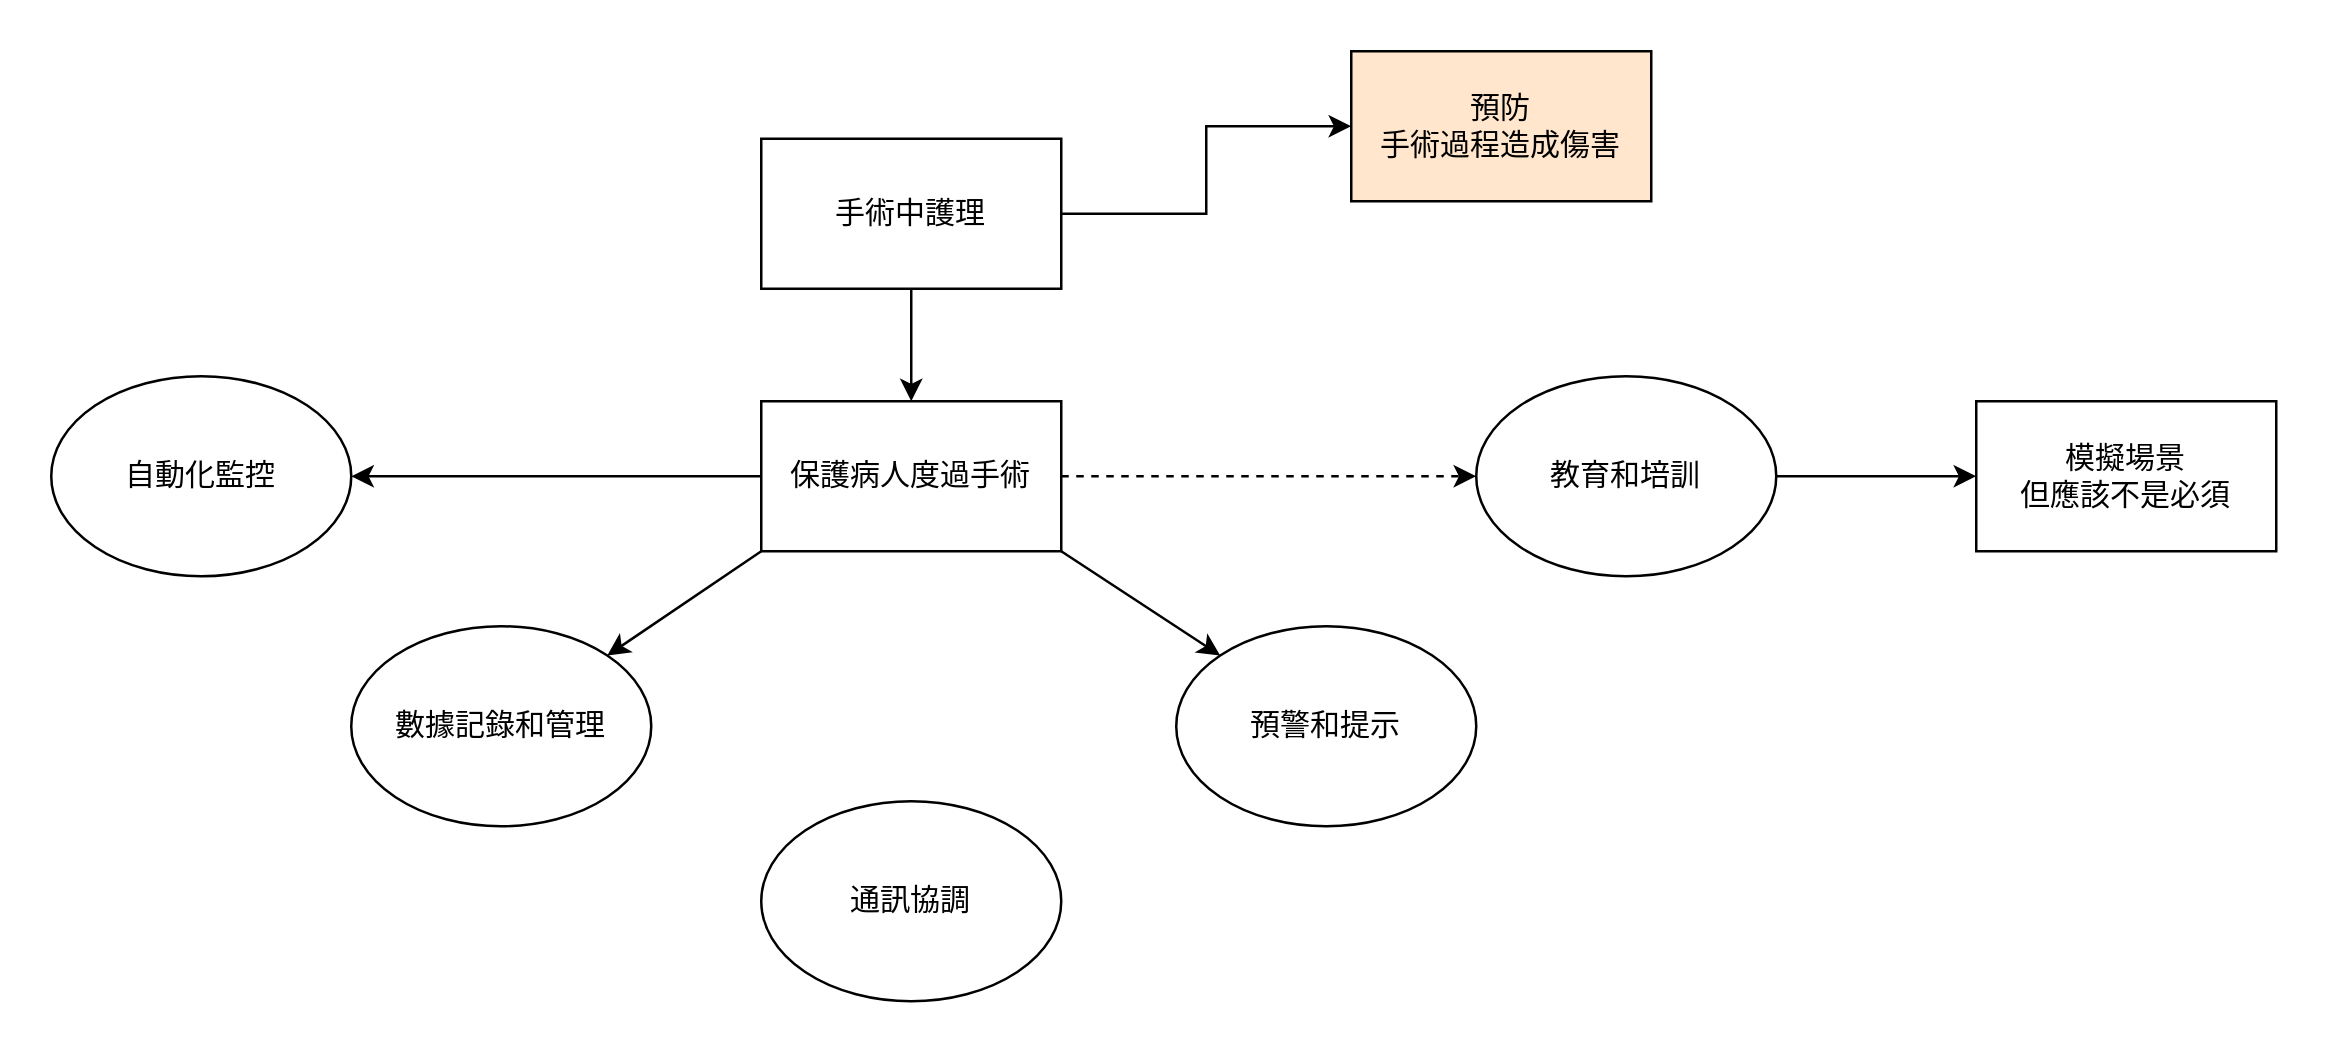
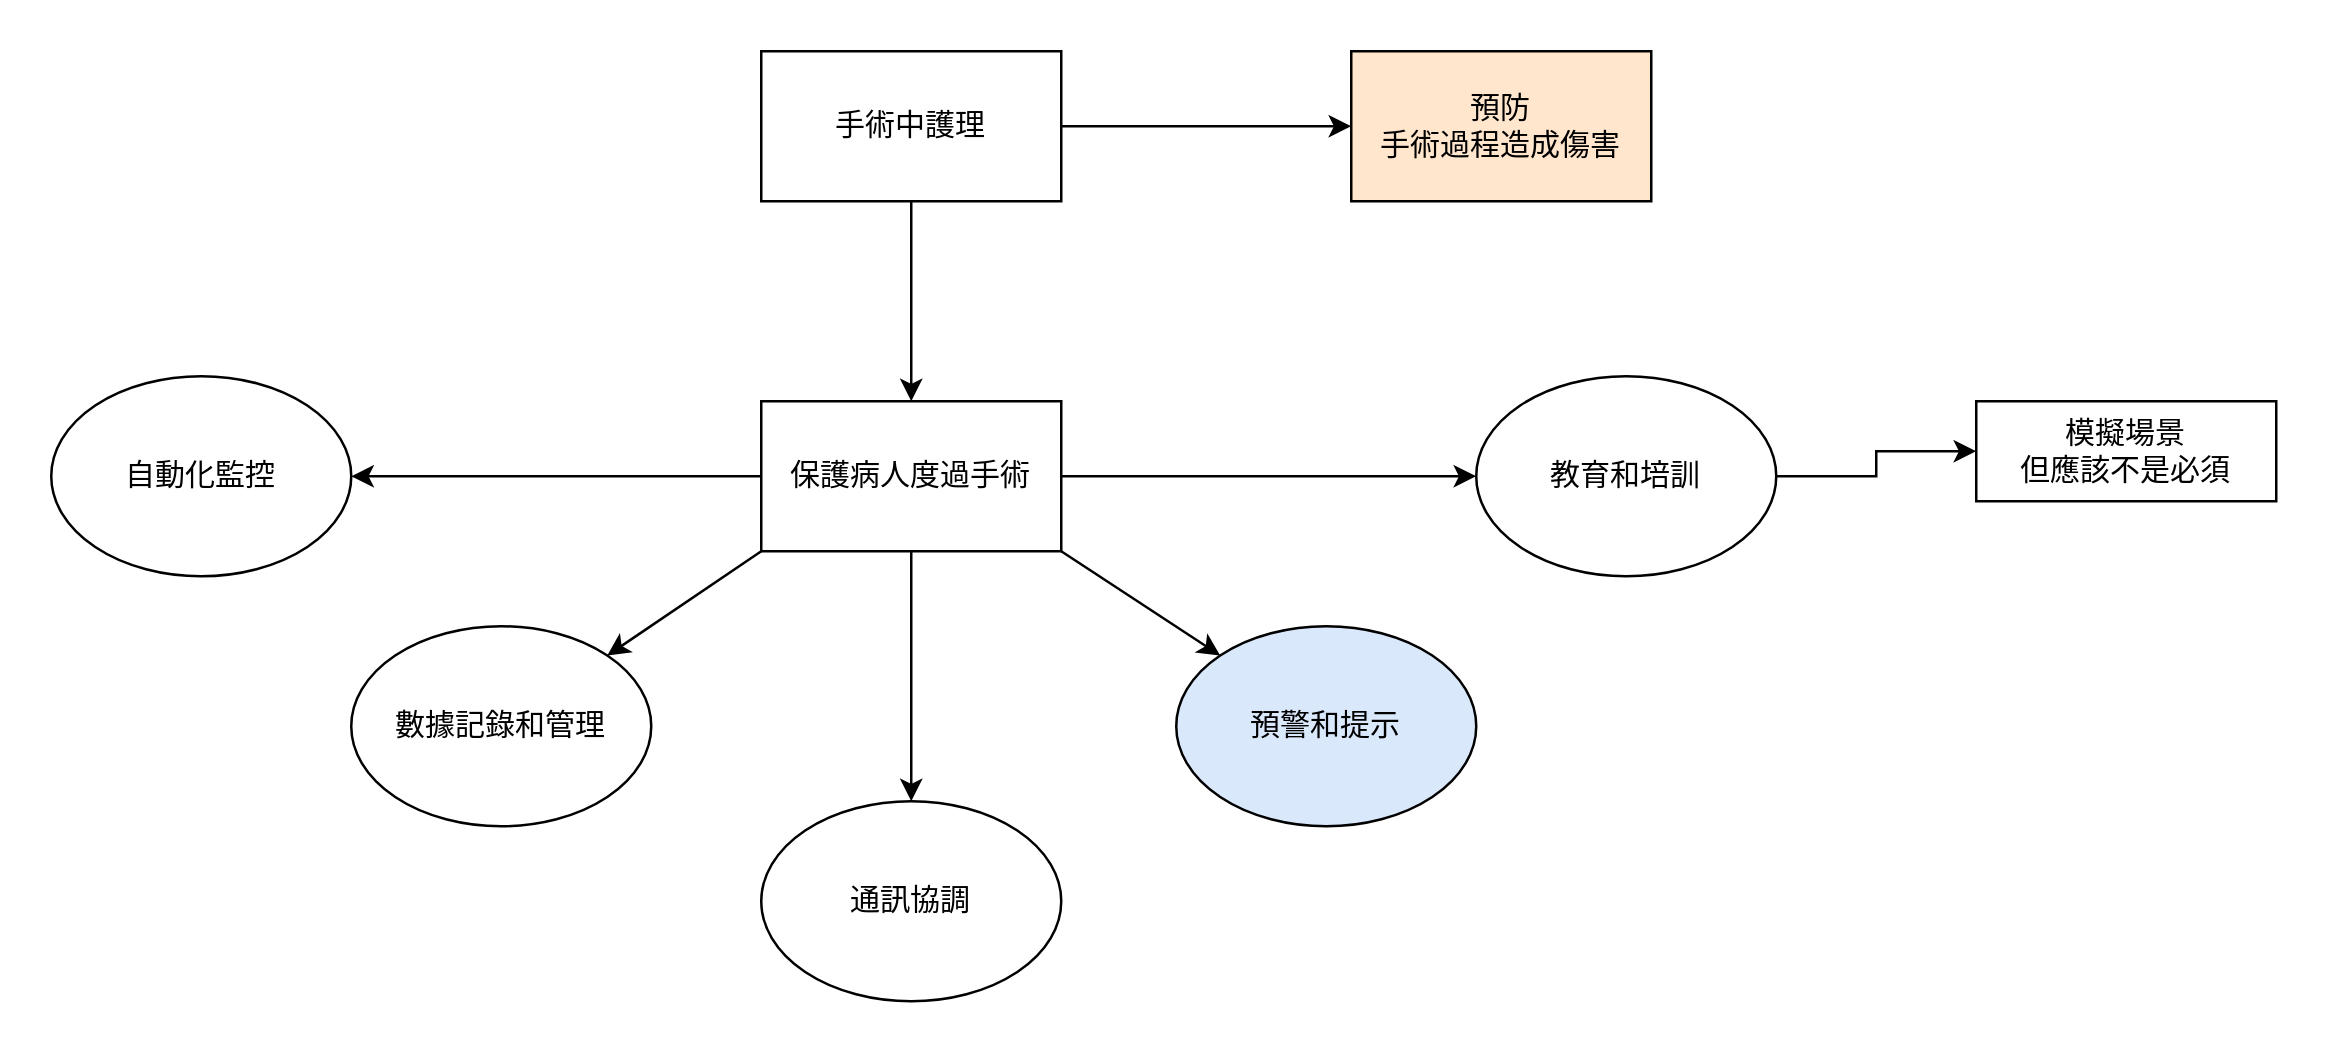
- <mxCell id="4" value="手術中護理" style="rounded=0;whiteSpace=wrap;html=1;" vertex="1" parent="1"><mxGeometry x="304" y="55" width="120" height="60" as="geometry" /></mxCell>
+ <mxCell id="4" value="手術中護理" style="rounded=0;whiteSpace=wrap;html=1;" vertex="1" parent="1"><mxGeometry x="304" y="20" width="120" height="60" as="geometry" /></mxCell>
- <mxCell id="9" style="edgeStyle=orthogonalEdgeStyle;rounded=0;orthogonalLoop=1;jettySize=auto;html=1;exitX=1;exitY=0.5;exitDx=0;exitDy=0;entryX=0;entryY=0.5;entryDx=0;entryDy=0;dashed=1;" edge="1" parent="1" source="10" target="14"><mxGeometry relative="1" as="geometry" /></mxCell>
+ <mxCell id="9" style="edgeStyle=orthogonalEdgeStyle;rounded=0;orthogonalLoop=1;jettySize=auto;html=1;exitX=1;exitY=0.5;exitDx=0;exitDy=0;entryX=0;entryY=0.5;entryDx=0;entryDy=0;" edge="1" parent="1" source="10" target="14"><mxGeometry relative="1" as="geometry" /></mxCell>
- <mxCell id="17" value="模擬場景&lt;div&gt;但應該不是必須&lt;/div&gt;" style="whiteSpace=wrap;html=1;" vertex="1" parent="1"><mxGeometry x="790" y="160" width="120" height="60" as="geometry" /></mxCell>
+ <mxCell id="17" value="模擬場景&lt;div&gt;但應該不是必須&lt;/div&gt;" style="whiteSpace=wrap;html=1;" vertex="1" parent="1"><mxGeometry x="790" y="160" width="120" height="40" as="geometry" /></mxCell>
+ <mxCell id="7" style="edgeStyle=orthogonalEdgeStyle;rounded=0;orthogonalLoop=1;jettySize=auto;html=1;exitX=0.5;exitY=1;exitDx=0;exitDy=0;entryX=0.5;entryY=0;entryDx=0;entryDy=0;" edge="1" parent="1" source="10" target="12"><mxGeometry relative="1" as="geometry" /></mxCell>
- <mxCell id="16" value="預警和提示" style="ellipse;whiteSpace=wrap;html=1;" vertex="1" parent="1"><mxGeometry x="470" y="250" width="120" height="80" as="geometry" /></mxCell>
+ <mxCell id="16" value="預警和提示" style="ellipse;whiteSpace=wrap;html=1;fillColor=#dae8fc;" vertex="1" parent="1"><mxGeometry x="470" y="250" width="120" height="80" as="geometry" /></mxCell>
